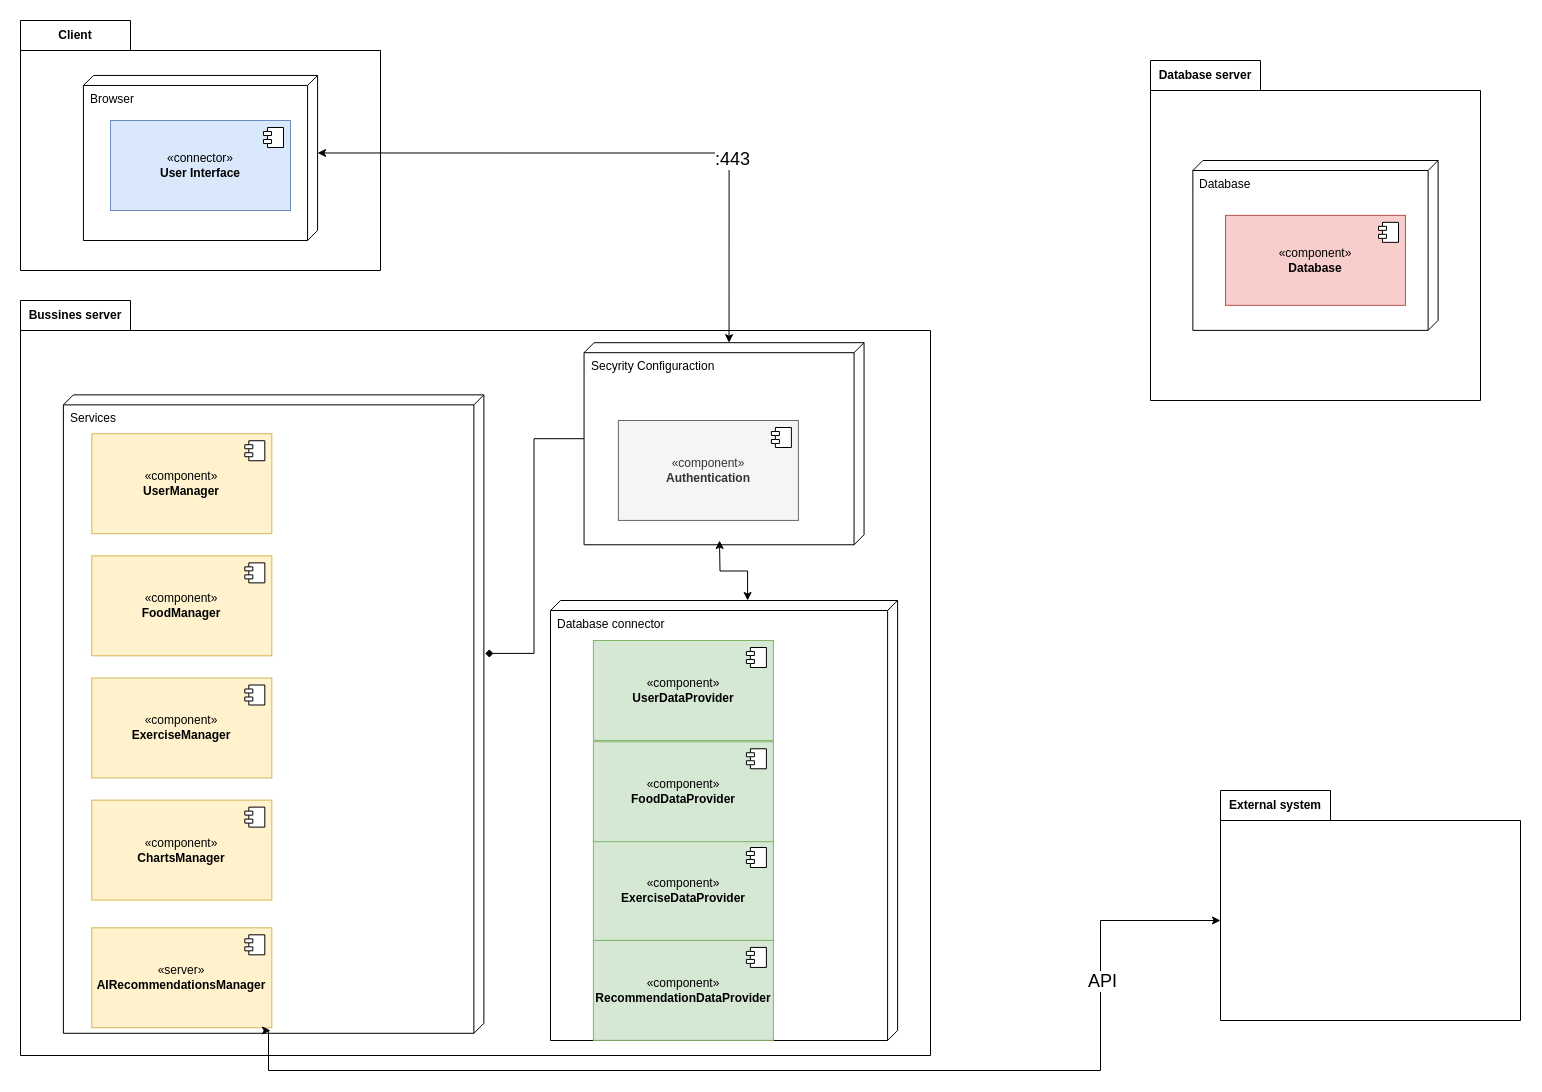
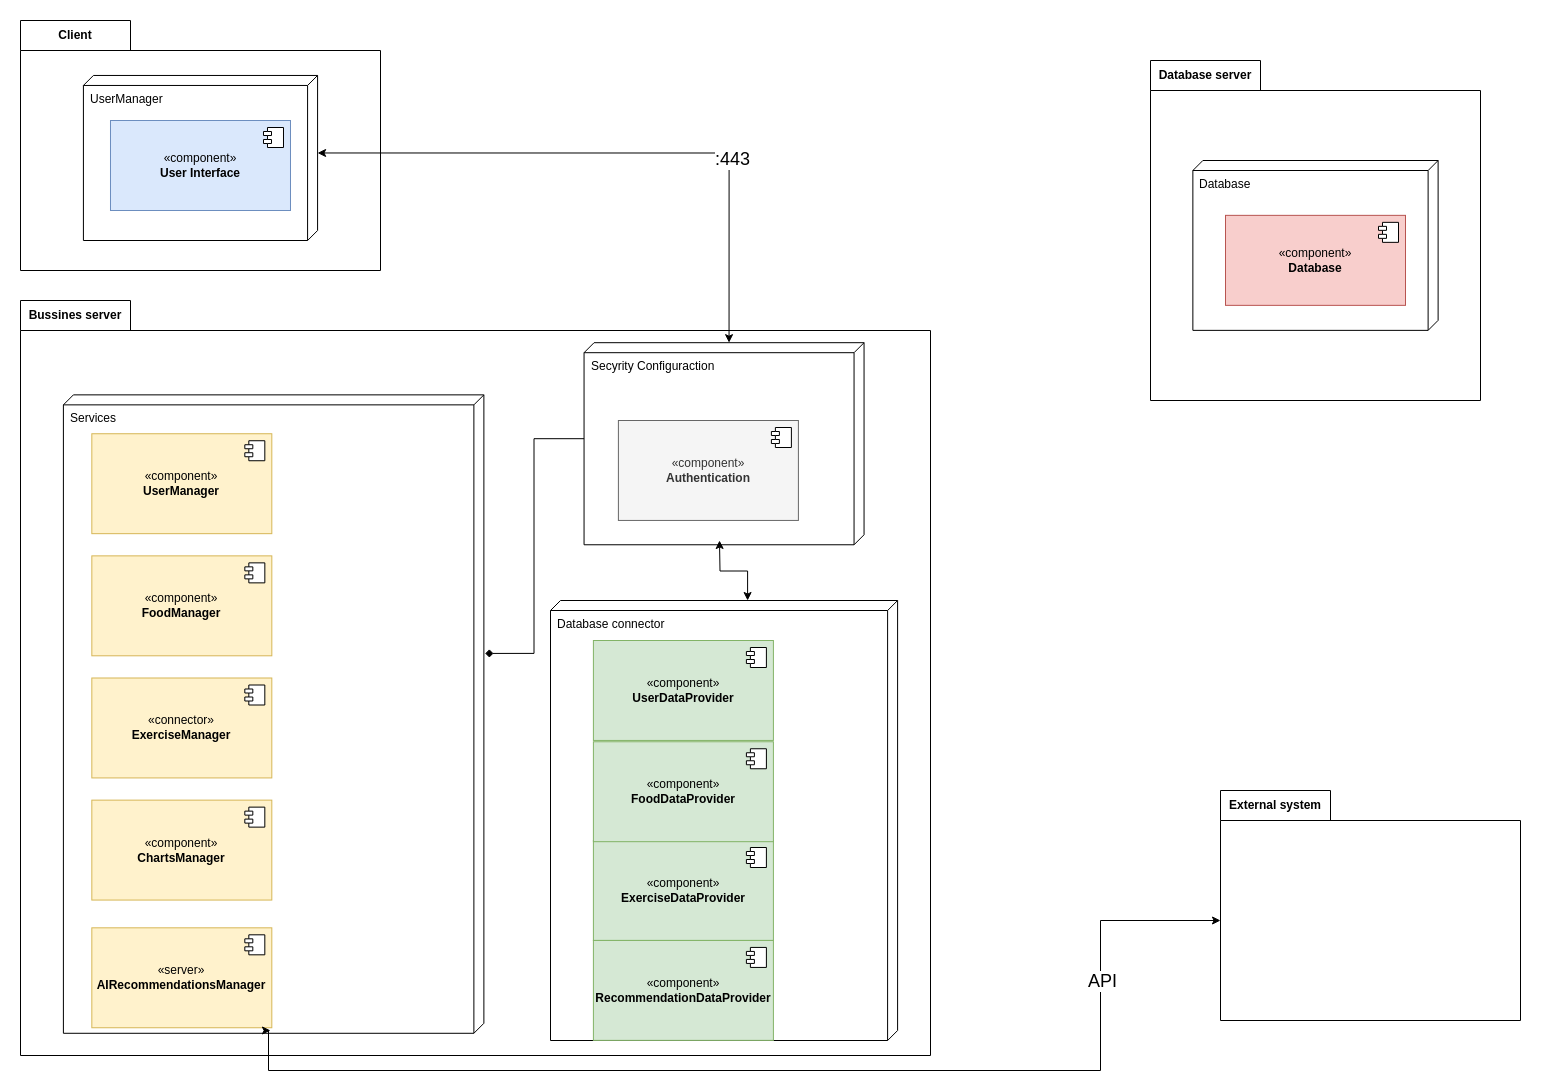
- <mxCell id="4" value="Browser" style="verticalAlign=top;align=left;shape=cube;size=10;direction=south;fontStyle=0;html=1;boundedLbl=1;spacingLeft=5;whiteSpace=wrap;" parent="2" vertex="1"><mxGeometry x="62.902" y="54.95" width="234.18" height="165.05" as="geometry" /></mxCell>
+ <mxCell id="4" value="UserManager" style="verticalAlign=top;align=left;shape=cube;size=10;direction=south;fontStyle=0;html=1;boundedLbl=1;spacingLeft=5;whiteSpace=wrap;" parent="2" vertex="1"><mxGeometry x="62.902" y="54.95" width="234.18" height="165.05" as="geometry" /></mxCell>
- <mxCell id="5" value="«connector»&lt;br&gt;&lt;b&gt;User Interface&lt;br&gt;&lt;/b&gt;" style="html=1;dropTarget=0;whiteSpace=wrap;fillColor=#dae8fc;strokeColor=#6c8ebf;" parent="2" vertex="1"><mxGeometry x="89.99" y="100" width="180" height="90" as="geometry" /></mxCell>
+ <mxCell id="5" value="«component»&lt;br&gt;&lt;b&gt;User Interface&lt;br&gt;&lt;/b&gt;" style="html=1;dropTarget=0;whiteSpace=wrap;fillColor=#dae8fc;strokeColor=#6c8ebf;" parent="2" vertex="1"><mxGeometry x="89.99" y="100" width="180" height="90" as="geometry" /></mxCell>
- <mxCell id="24" value="«component»&lt;br&gt;&lt;b&gt;ExerciseManager&lt;br&gt;&lt;/b&gt;" style="html=1;dropTarget=0;whiteSpace=wrap;fillColor=#fff2cc;strokeColor=#d6b656;" parent="7" vertex="1"><mxGeometry x="71.324" y="377.5" width="180" height="99.926" as="geometry" /></mxCell>
+ <mxCell id="24" value="«connector»&lt;br&gt;&lt;b&gt;ExerciseManager&lt;br&gt;&lt;/b&gt;" style="html=1;dropTarget=0;whiteSpace=wrap;fillColor=#fff2cc;strokeColor=#d6b656;" parent="7" vertex="1"><mxGeometry x="71.324" y="377.5" width="180" height="99.926" as="geometry" /></mxCell>
